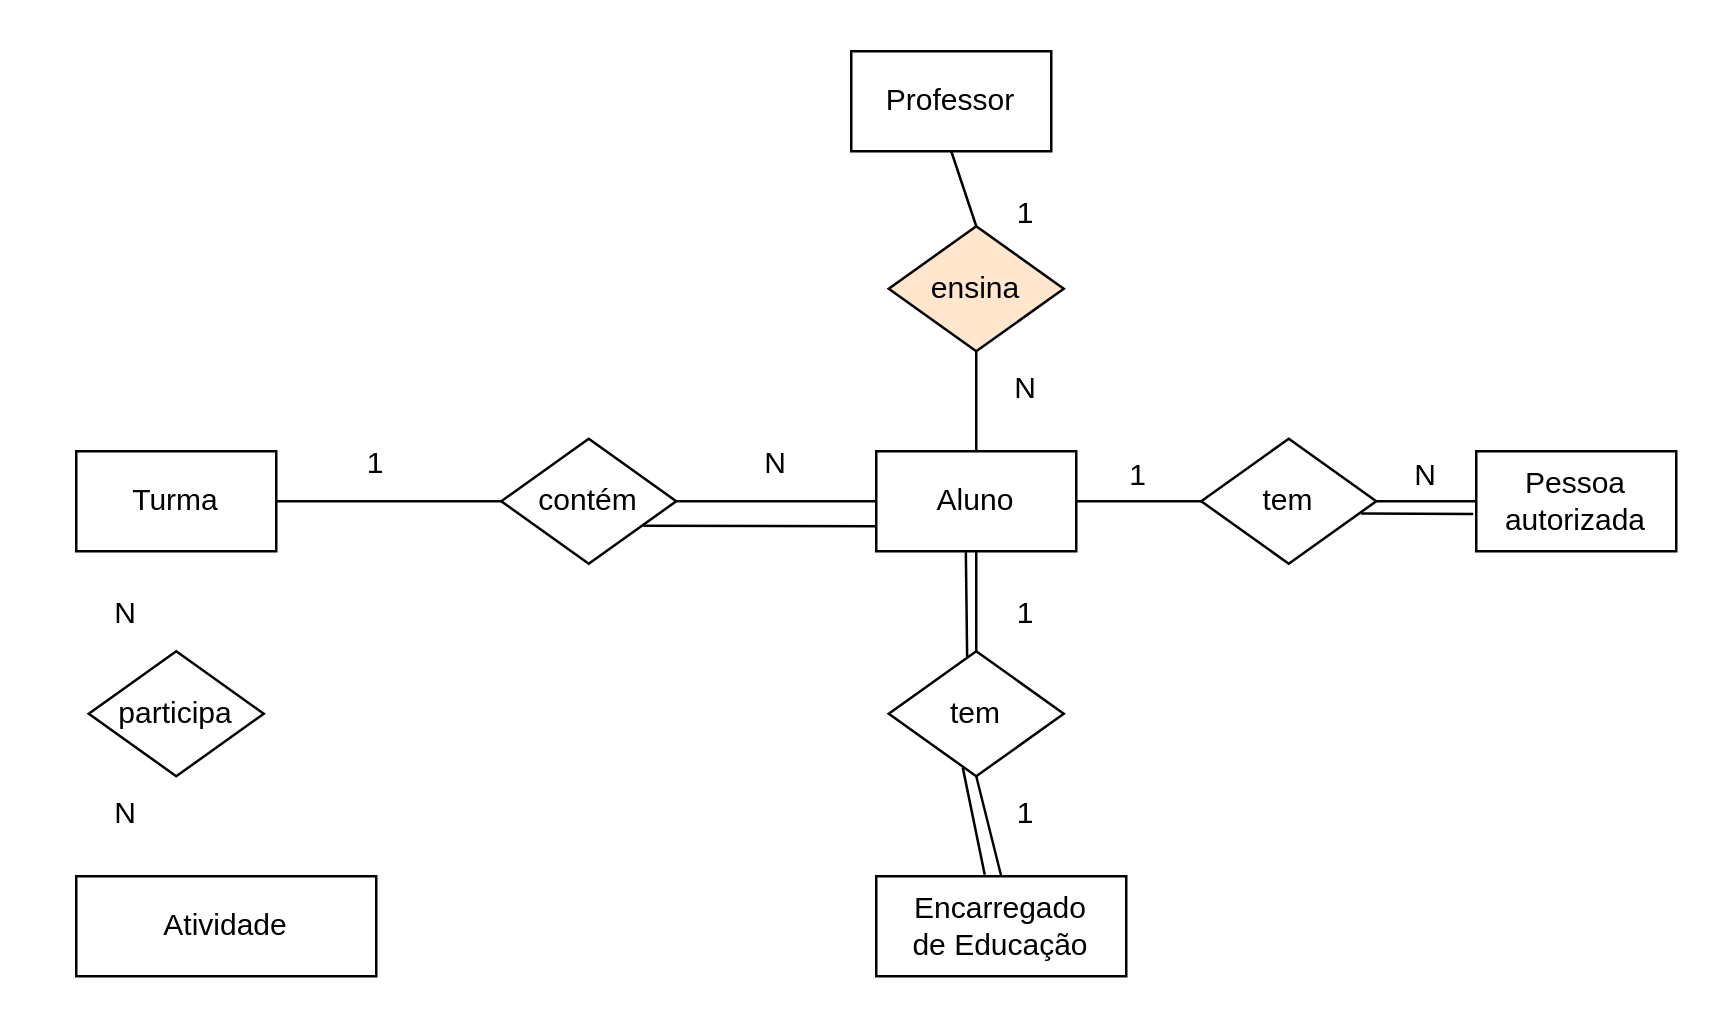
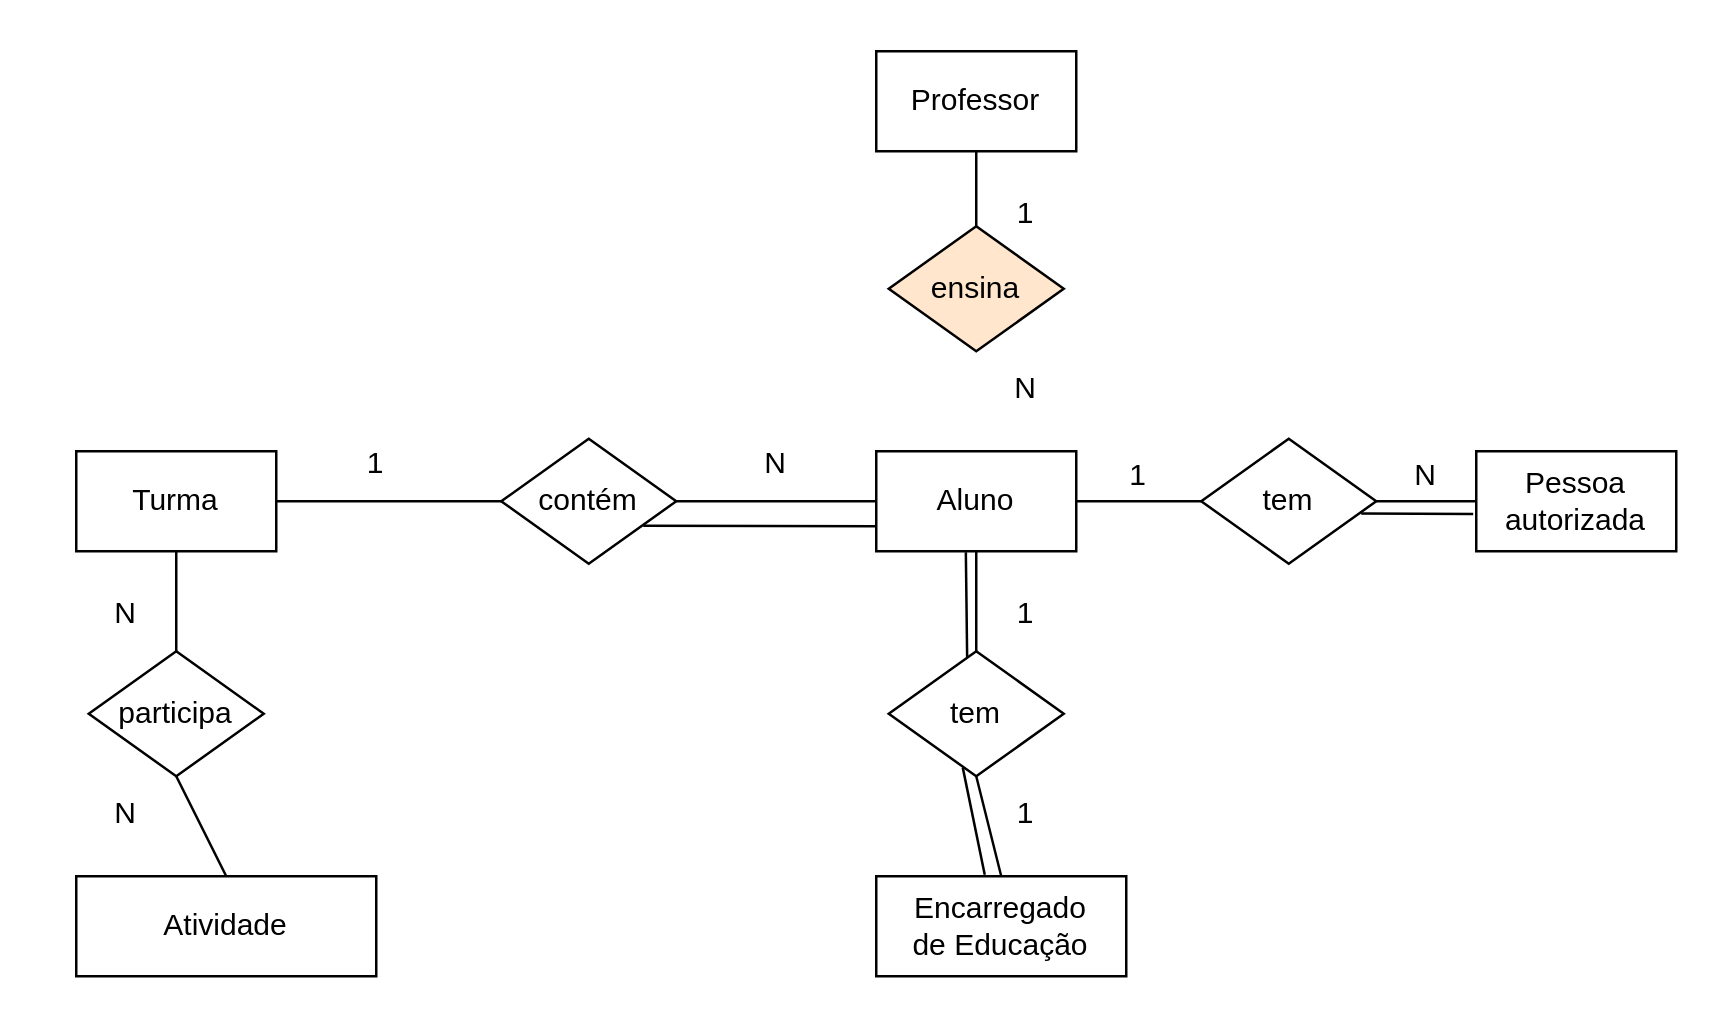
- <mxCell id="15" value="Professor" style="rounded=0;whiteSpace=wrap;html=1;" vertex="1" parent="1"><mxGeometry x="340" y="20" width="80" height="40" as="geometry" /></mxCell>
+ <mxCell id="15" value="Professor" style="rounded=0;whiteSpace=wrap;html=1;" vertex="1" parent="1"><mxGeometry x="350" y="20" width="80" height="40" as="geometry" /></mxCell>
- <mxCell id="19" value="" style="endArrow=none;html=1;rounded=0;entryX=0.5;entryY=1;entryDx=0;entryDy=0;exitX=0.5;exitY=0;exitDx=0;exitDy=0;" edge="1" parent="1" source="2" target="17"><mxGeometry width="50" height="50" relative="1" as="geometry"><mxPoint x="300" y="270" as="sourcePoint" /><mxPoint x="350" y="220" as="targetPoint" /></mxGeometry></mxCell>
+ <mxCell id="12" value="" style="endArrow=none;html=1;rounded=0;entryX=0.5;entryY=1;entryDx=0;entryDy=0;exitX=0.5;exitY=0;exitDx=0;exitDy=0;" edge="1" parent="1" source="11" target="3"><mxGeometry width="50" height="50" relative="1" as="geometry"><mxPoint x="125" y="300" as="sourcePoint" /><mxPoint x="175" y="250" as="targetPoint" /></mxGeometry></mxCell>
+ <mxCell id="13" value="" style="endArrow=none;html=1;rounded=0;entryX=0.5;entryY=1;entryDx=0;entryDy=0;exitX=0.5;exitY=0;exitDx=0;exitDy=0;" edge="1" parent="1" source="10" target="11"><mxGeometry width="50" height="50" relative="1" as="geometry"><mxPoint x="105" y="390" as="sourcePoint" /><mxPoint x="155" y="340" as="targetPoint" /></mxGeometry></mxCell>
